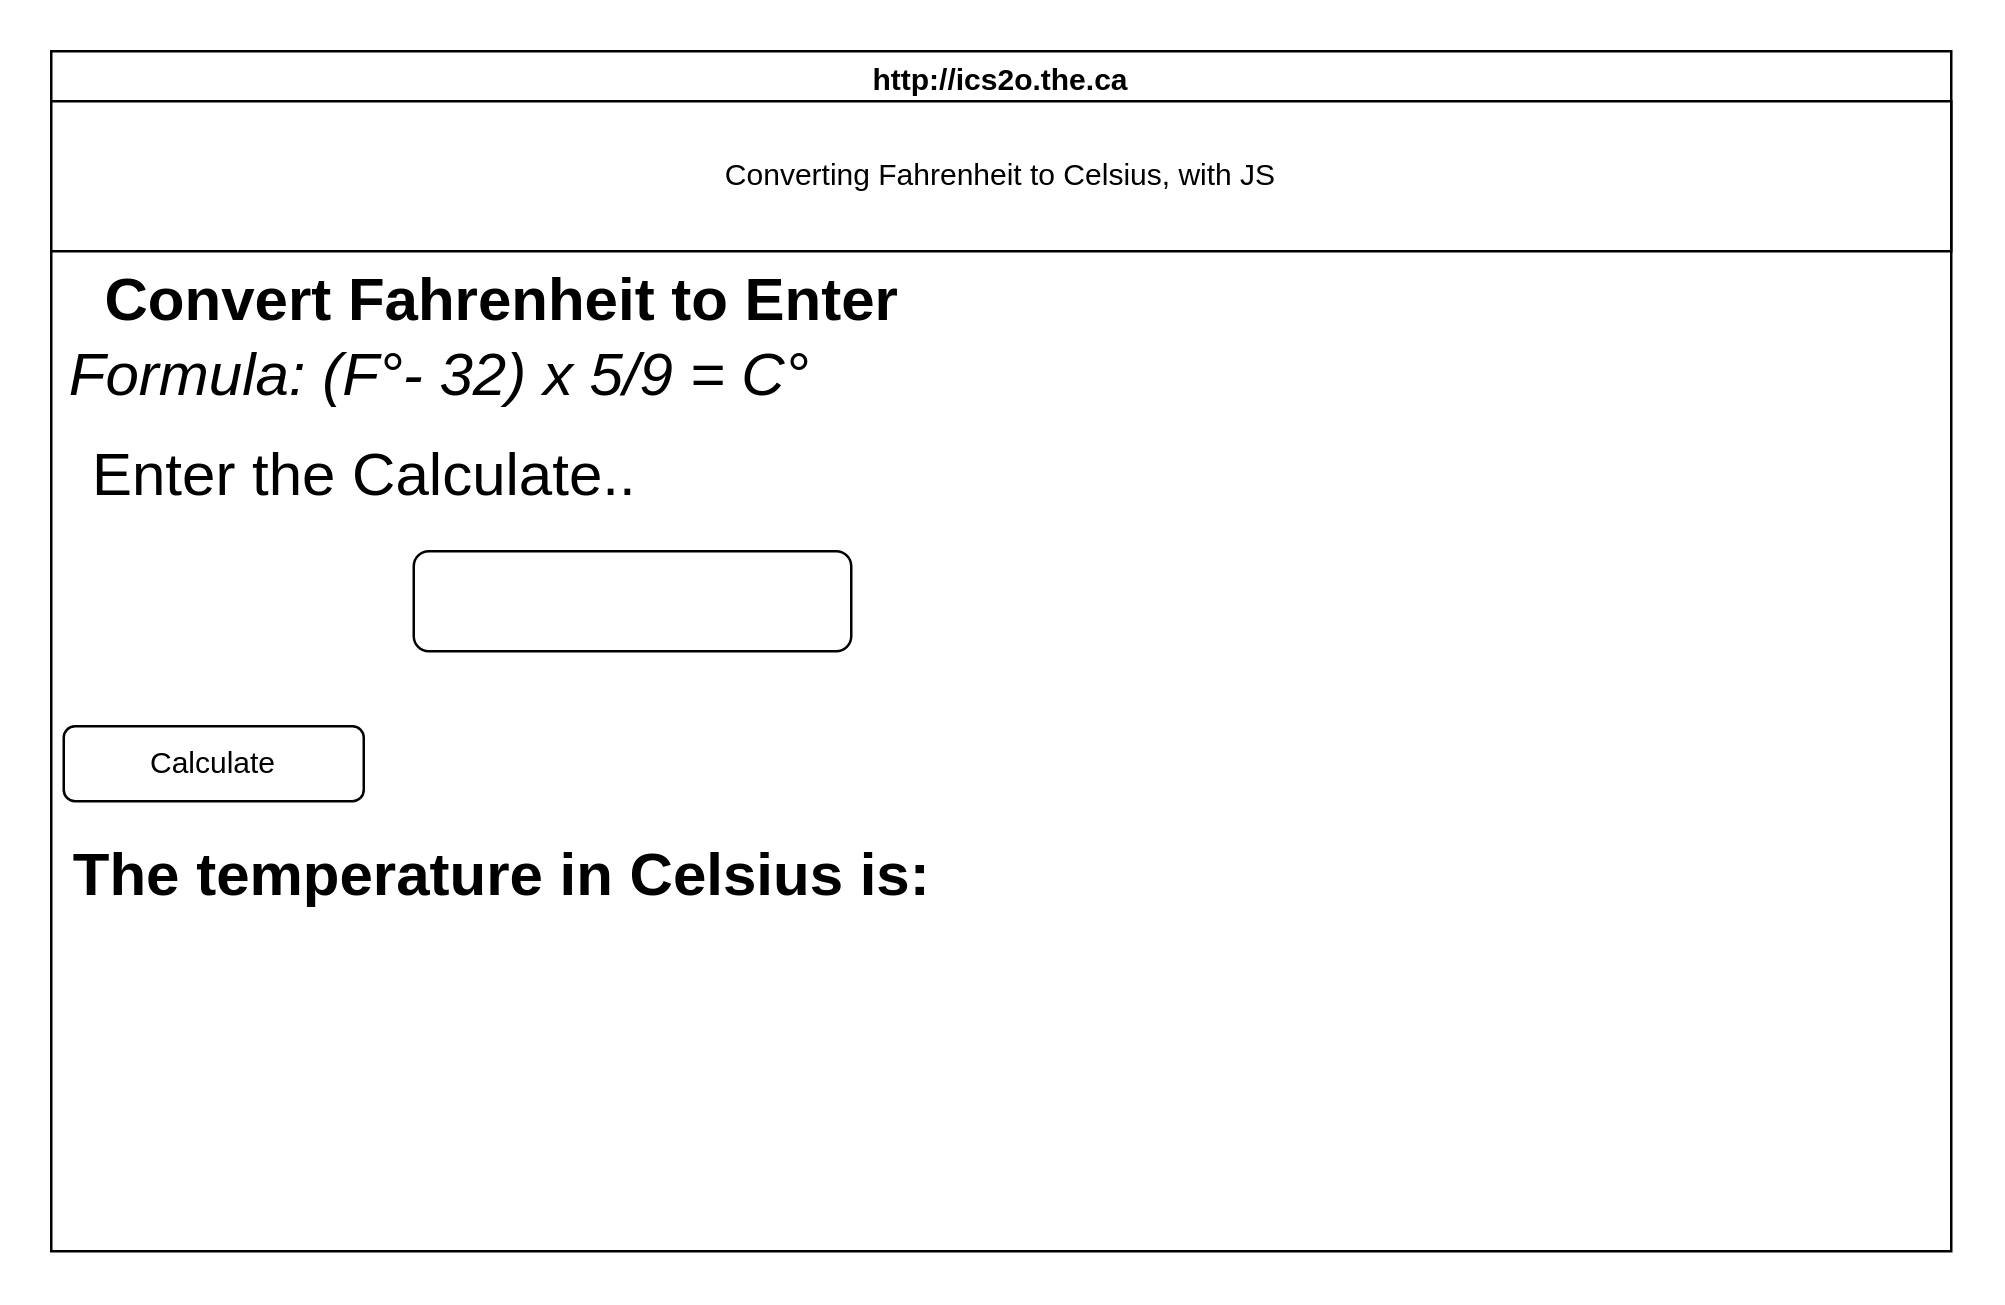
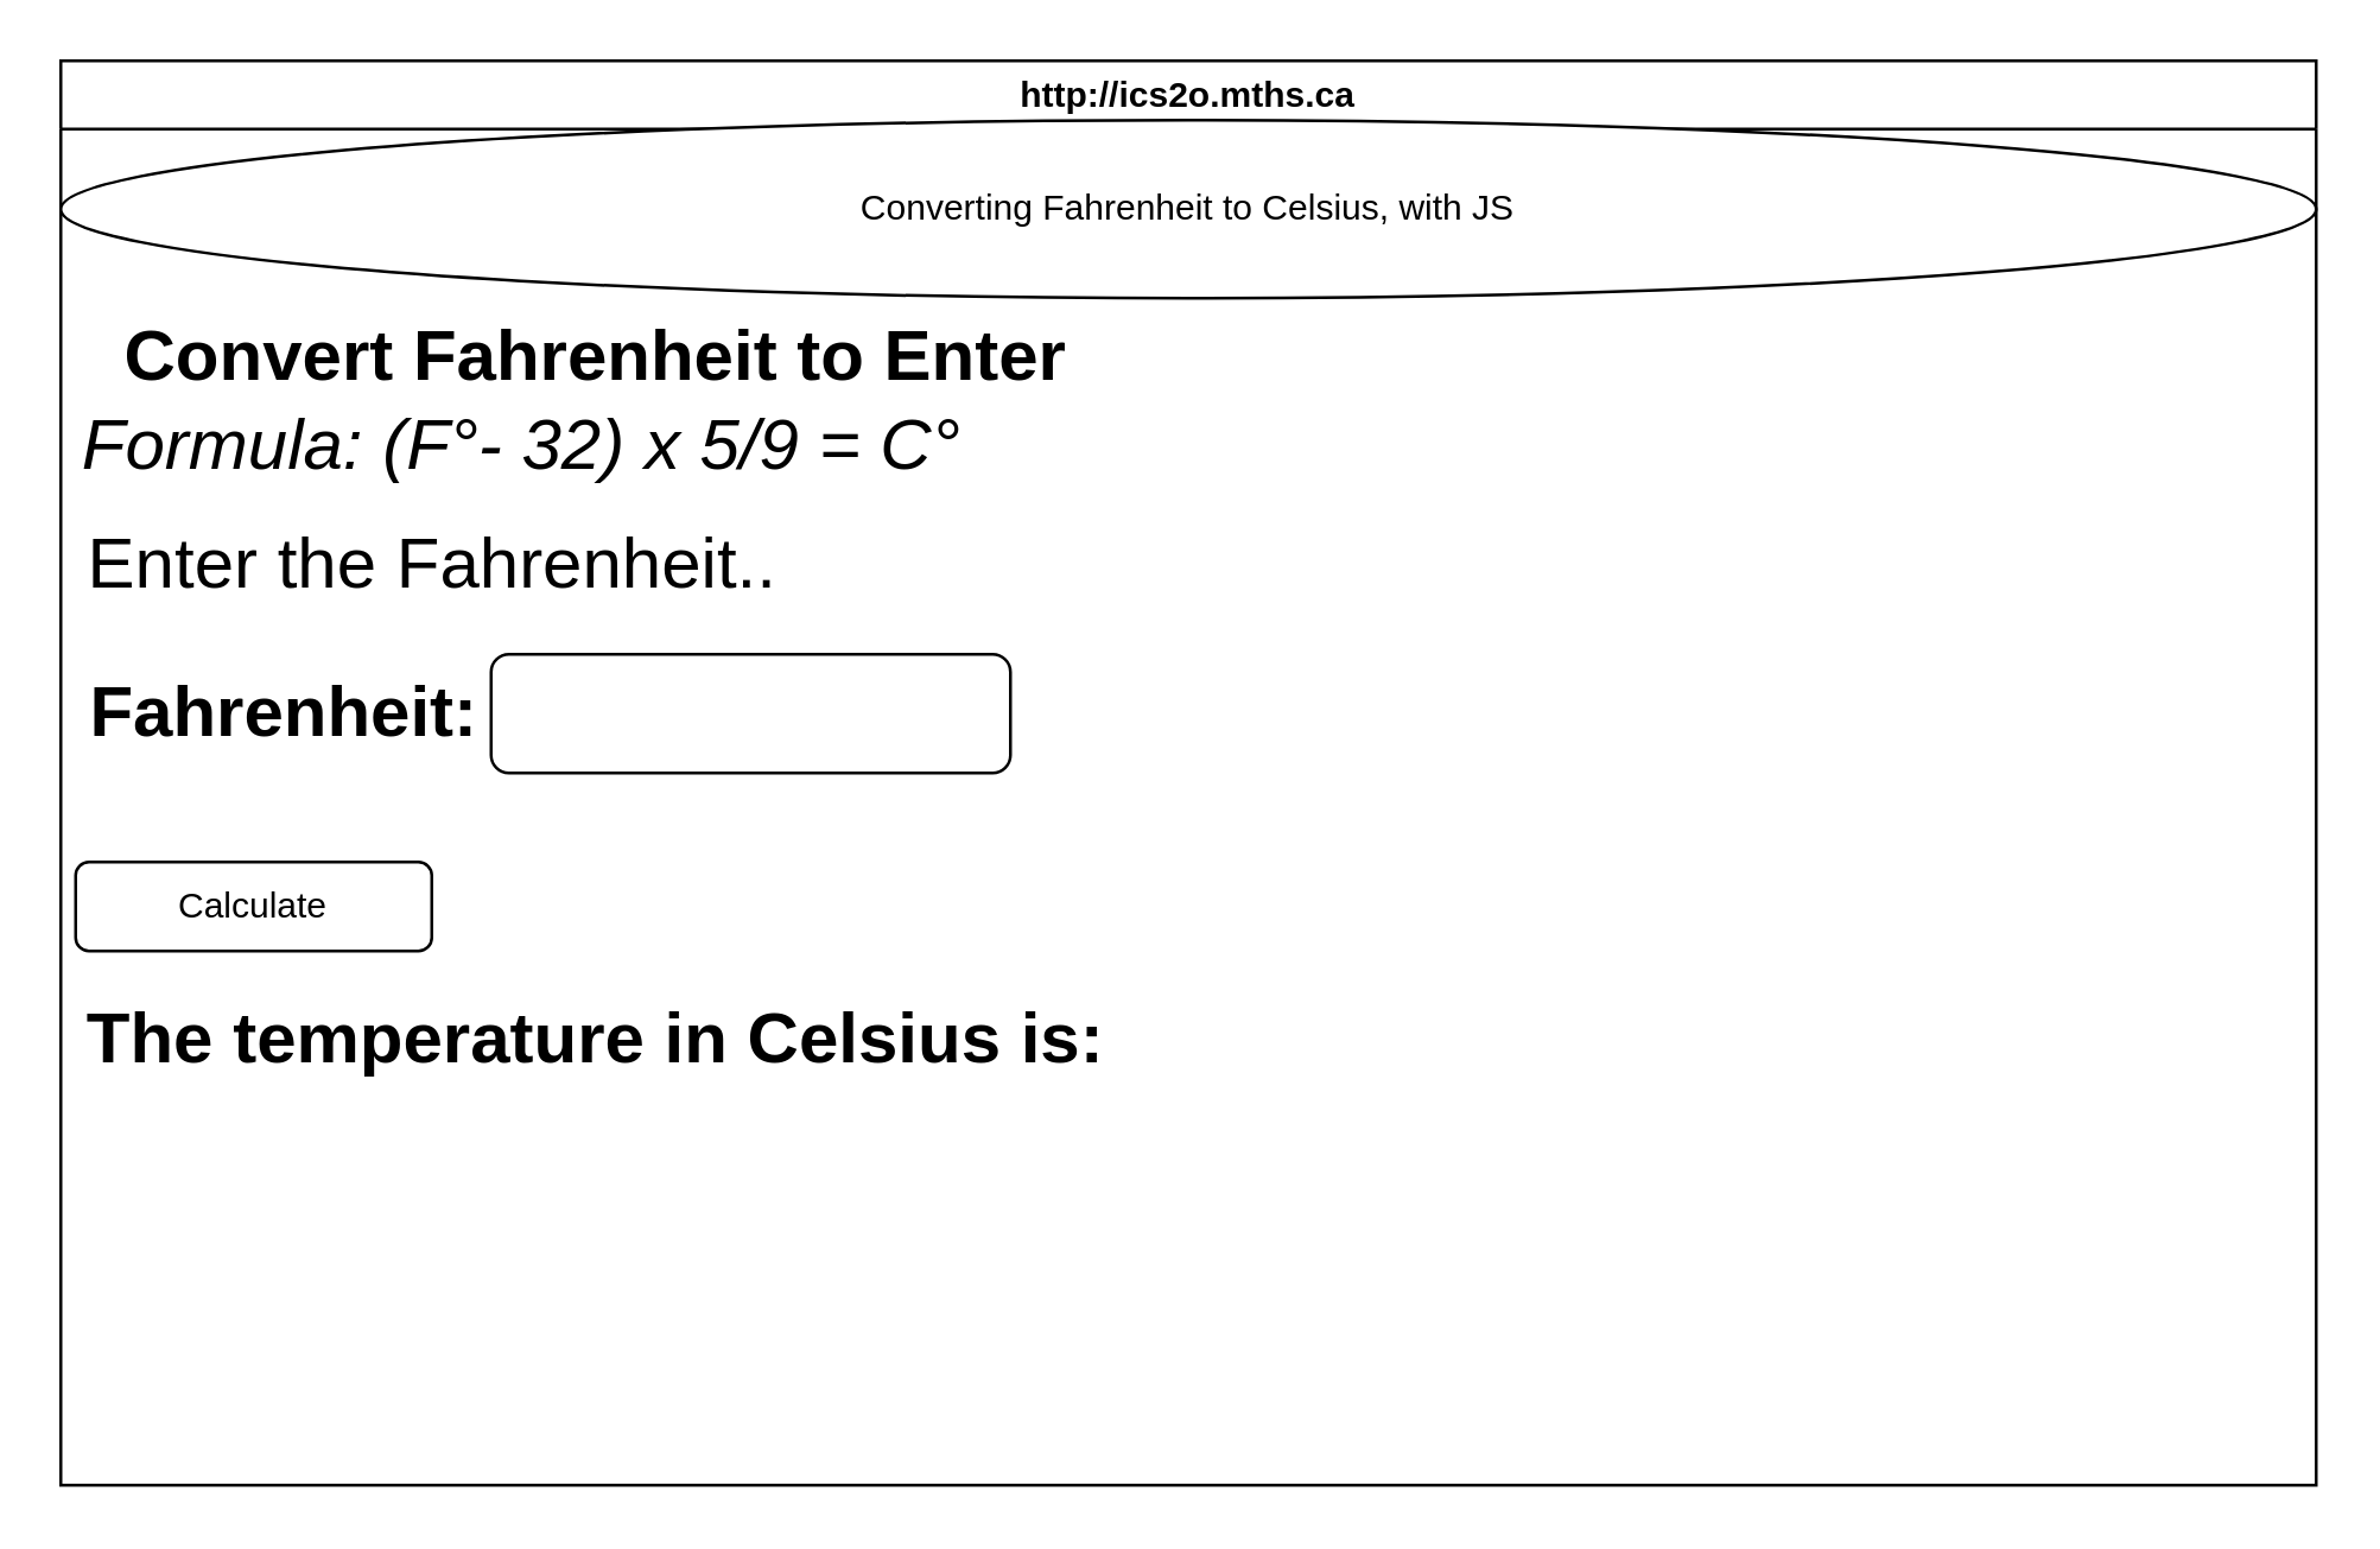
- <mxCell id="2" value="http://ics2o.the.ca" style="swimlane;whiteSpace=wrap;html=1;" parent="1" vertex="1"><mxGeometry x="20" y="20" width="760" height="480" as="geometry" /></mxCell>
+ <mxCell id="2" value="http://ics2o.mths.ca" style="swimlane;whiteSpace=wrap;html=1;" parent="1" vertex="1"><mxGeometry x="20" y="20" width="760" height="480" as="geometry" /></mxCell>
- <mxCell id="3" value="Converting Fahrenheit to Celsius, with JS" style="rounded=0;whiteSpace=wrap;html=1;" parent="2" vertex="1"><mxGeometry y="20" width="760" height="60" as="geometry" /></mxCell>
+ <mxCell id="3" value="Converting Fahrenheit to Celsius, with JS" style="ellipse;whiteSpace=wrap;html=1;" parent="2" vertex="1"><mxGeometry y="20" width="760" height="60" as="geometry" /></mxCell>
- <mxCell id="5" value="&lt;span style=&quot;font-weight: normal;&quot;&gt;Enter the Calculate..&lt;/span&gt;" style="text;strokeColor=none;fillColor=none;html=1;fontSize=24;fontStyle=1;verticalAlign=middle;align=center;" parent="2" vertex="1"><mxGeometry x="75" y="150" width="100" height="40" as="geometry" /></mxCell>
+ <mxCell id="5" value="&lt;span style=&quot;font-weight: normal;&quot;&gt;Enter the Fahrenheit..&lt;/span&gt;" style="text;strokeColor=none;fillColor=none;html=1;fontSize=24;fontStyle=1;verticalAlign=middle;align=center;" parent="2" vertex="1"><mxGeometry x="75" y="150" width="100" height="40" as="geometry" /></mxCell>
+ <mxCell id="6" value="Fahrenheit:" style="text;strokeColor=none;fillColor=none;html=1;fontSize=24;fontStyle=1;verticalAlign=middle;align=center;" parent="2" vertex="1"><mxGeometry x="25" y="200" width="100" height="40" as="geometry" /></mxCell>
